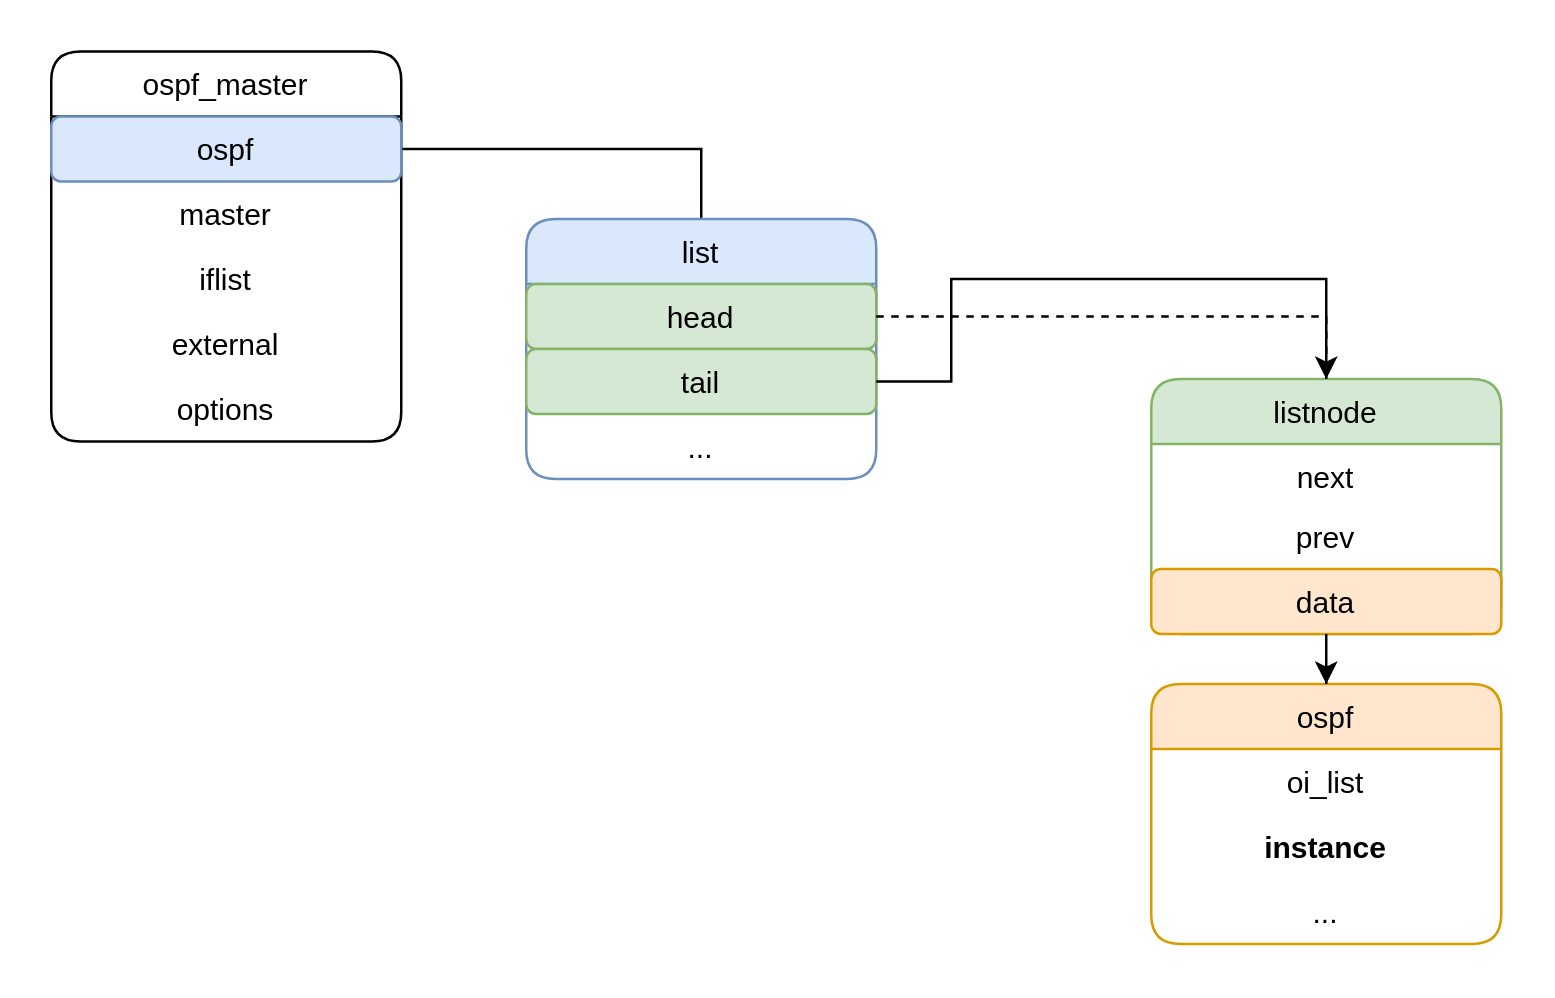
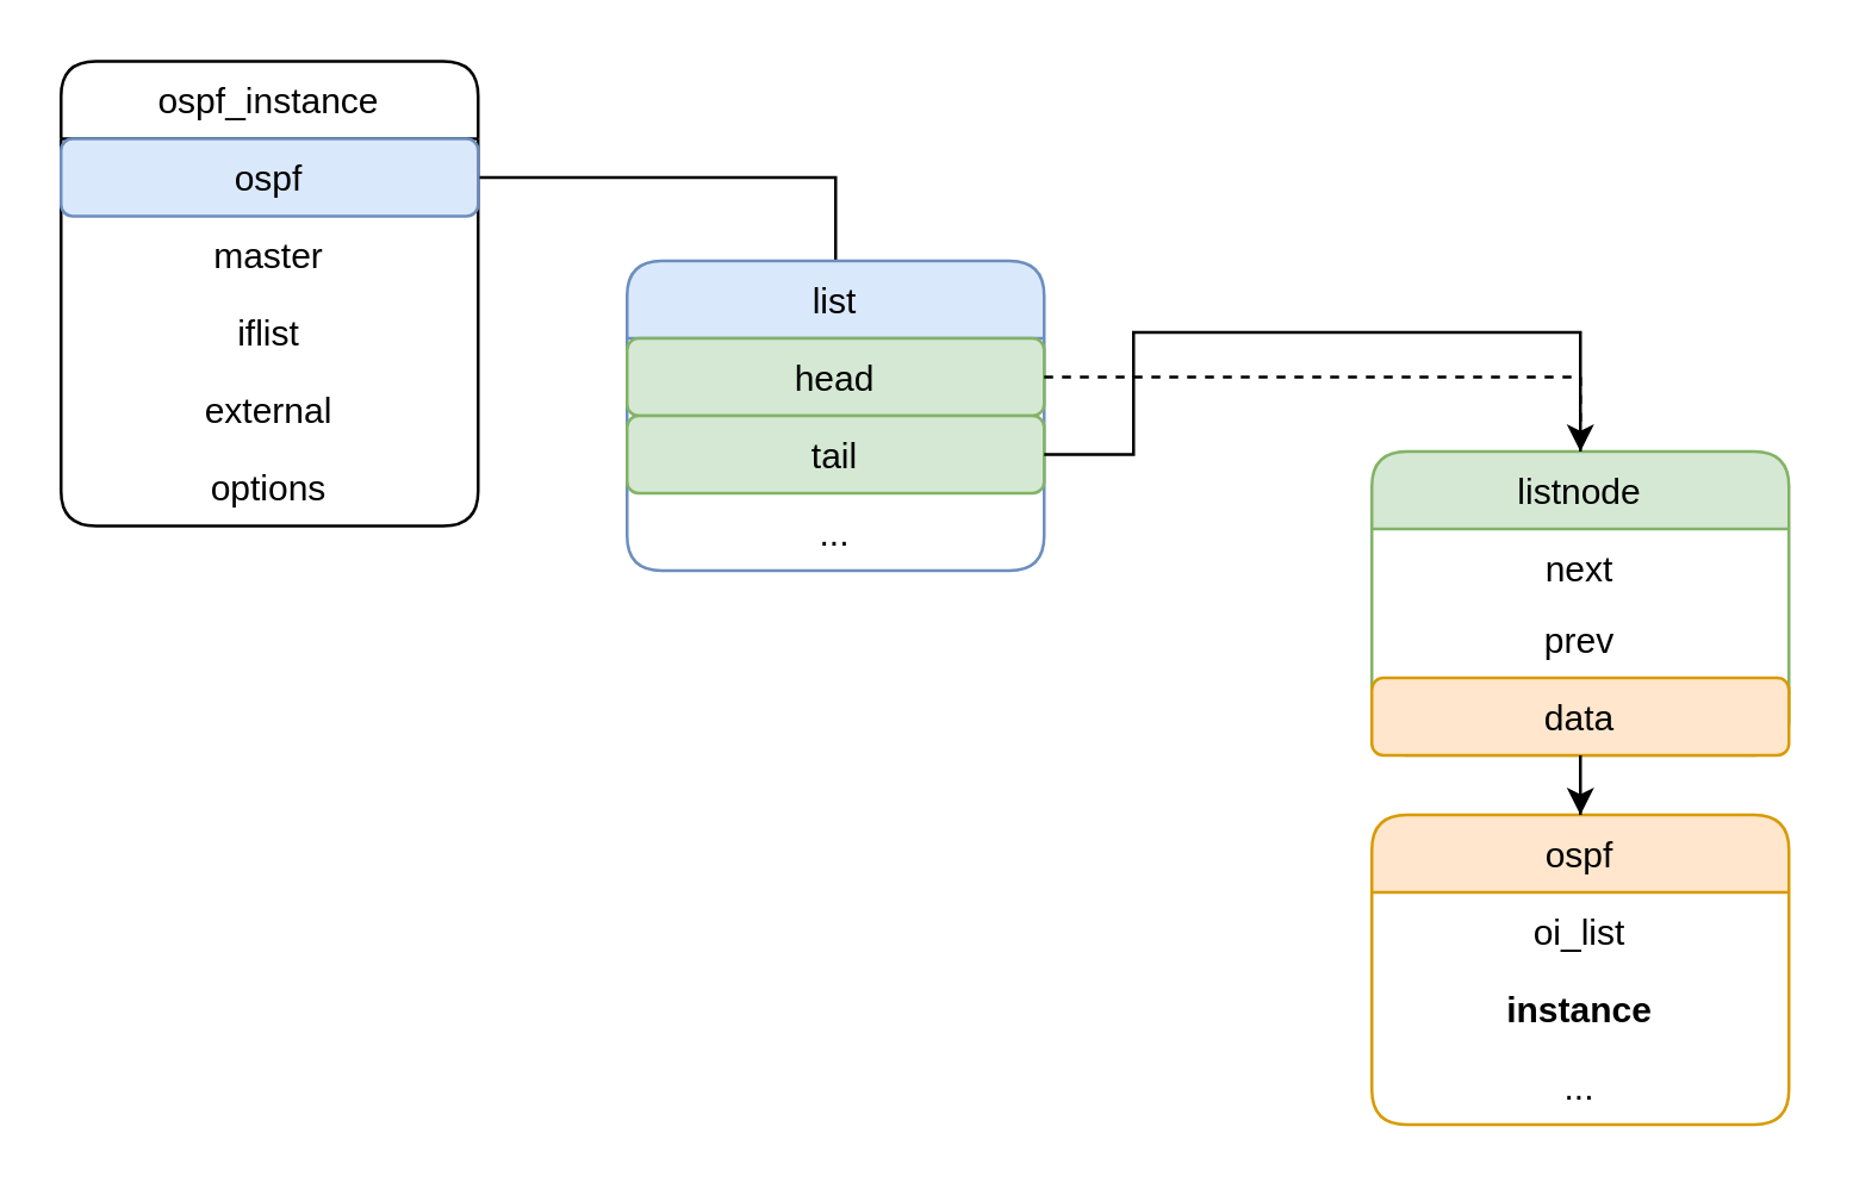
- <mxCell id="7" value="ospf_master" style="swimlane;fontStyle=0;childLayout=stackLayout;horizontal=1;startSize=26;fillColor=none;horizontalStack=0;resizeParent=1;resizeParentMax=0;resizeLast=0;collapsible=1;marginBottom=0;rounded=1;shadow=0;glass=0;labelBackgroundColor=none;sketch=0;fontFamily=Helvetica;fontSize=12;fontColor=default;strokeColor=default;" parent="1" vertex="1"><mxGeometry x="20" y="20" width="140" height="156" as="geometry" /></mxCell>
+ <mxCell id="7" value="ospf_instance" style="swimlane;fontStyle=0;childLayout=stackLayout;horizontal=1;startSize=26;fillColor=none;horizontalStack=0;resizeParent=1;resizeParentMax=0;resizeLast=0;collapsible=1;marginBottom=0;rounded=1;shadow=0;glass=0;labelBackgroundColor=none;sketch=0;fontFamily=Helvetica;fontSize=12;fontColor=default;strokeColor=default;" parent="1" vertex="1"><mxGeometry x="20" y="20" width="140" height="156" as="geometry" /></mxCell>
